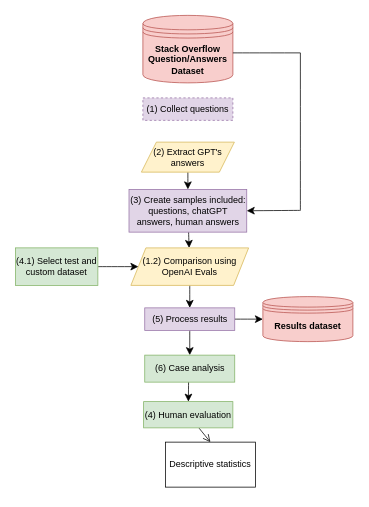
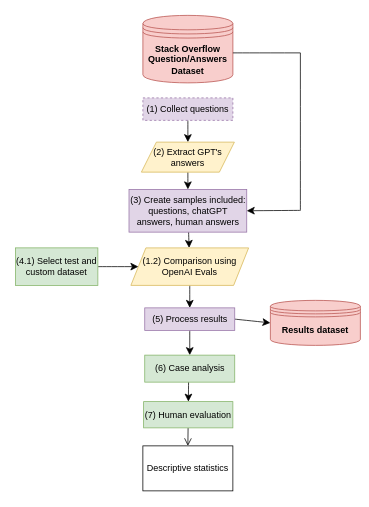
+ <mxCell id="3" style="edgeStyle=none;curved=1;rounded=0;orthogonalLoop=1;jettySize=auto;html=1;entryX=0.5;entryY=0;entryDx=0;entryDy=0;fontSize=12;startSize=8;endSize=8;" edge="1" parent="1" source="4" target="12"><mxGeometry relative="1" as="geometry"><mxPoint x="250" y="180" as="targetPoint" /></mxGeometry></mxCell>
- <mxCell id="19" value="&lt;b&gt;Results dataset&lt;/b&gt;" style="shape=datastore;whiteSpace=wrap;html=1;fillColor=#f8cecc;strokeColor=#b85450;" vertex="1" parent="1"><mxGeometry x="350" y="395" width="120" height="60" as="geometry" /></mxCell>
+ <mxCell id="19" value="&lt;b&gt;Results dataset&lt;/b&gt;" style="shape=datastore;whiteSpace=wrap;html=1;fillColor=#f8cecc;strokeColor=#b85450;" vertex="1" parent="1"><mxGeometry x="360" y="400" width="120" height="60" as="geometry" /></mxCell>
- <mxCell id="24" value="(4) Human evaluation" style="rounded=0;whiteSpace=wrap;html=1;fontSize=12;fillColor=#d5e8d4;strokeColor=#82b366;" vertex="1" parent="1"><mxGeometry x="191" y="535" width="119" height="35" as="geometry" /></mxCell>
+ <mxCell id="24" value="(7) Human evaluation" style="rounded=0;whiteSpace=wrap;html=1;fontSize=12;fillColor=#d5e8d4;strokeColor=#82b366;" vertex="1" parent="1"><mxGeometry x="191" y="535" width="119" height="35" as="geometry" /></mxCell>
- <mxCell id="20" value="Descriptive statistics" style="rounded=0;whiteSpace=wrap;html=1;fontSize=12;" vertex="1" parent="1"><mxGeometry x="220" y="589" width="120" height="60" as="geometry" /></mxCell>
+ <mxCell id="20" value="Descriptive statistics" style="rounded=0;whiteSpace=wrap;html=1;fontSize=12;" vertex="1" parent="1"><mxGeometry x="190" y="594" width="120" height="60" as="geometry" /></mxCell>
